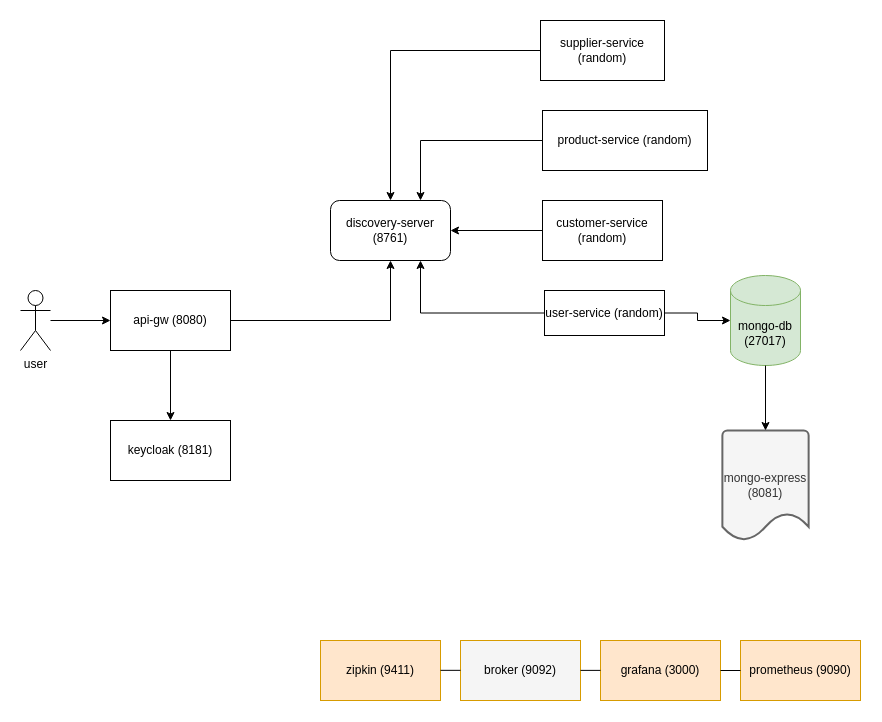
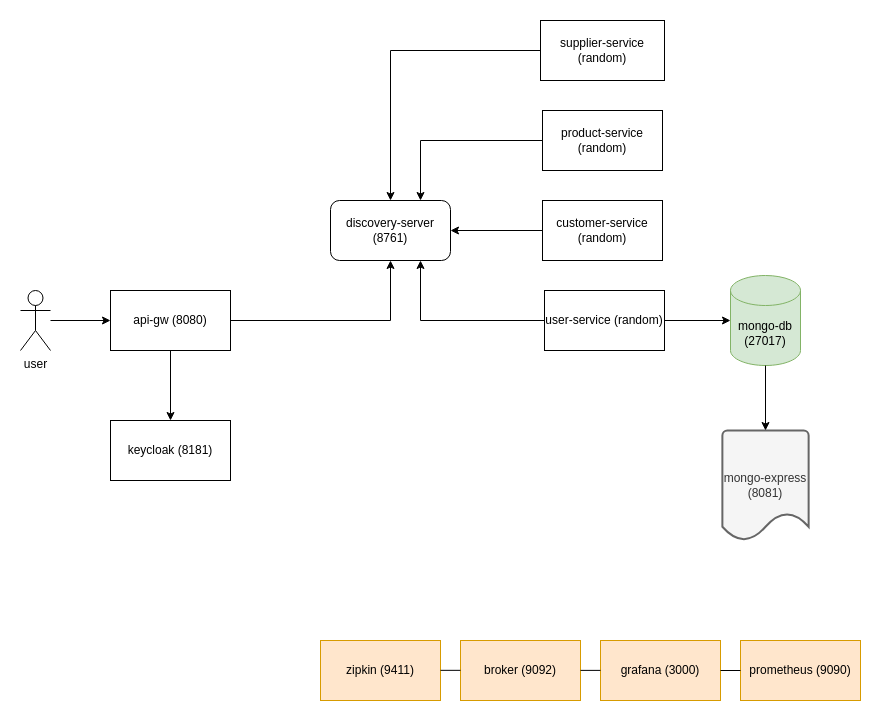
- <mxCell id="16" value="product-service (random)" style="rounded=0;whiteSpace=wrap;html=1;" vertex="1" parent="1"><mxGeometry x="542" y="110" width="165" height="60" as="geometry" /></mxCell>
+ <mxCell id="16" value="product-service (random)" style="rounded=0;whiteSpace=wrap;html=1;" vertex="1" parent="1"><mxGeometry x="542" y="110" width="120" height="60" as="geometry" /></mxCell>
- <mxCell id="13" value="user-service (random)" style="rounded=0;whiteSpace=wrap;html=1;" vertex="1" parent="1"><mxGeometry x="544" y="290" width="120" height="45" as="geometry" /></mxCell>
+ <mxCell id="13" value="user-service (random)" style="rounded=0;whiteSpace=wrap;html=1;" vertex="1" parent="1"><mxGeometry x="544" y="290" width="120" height="60" as="geometry" /></mxCell>
- <mxCell id="27" value="broker (9092)" style="rounded=0;whiteSpace=wrap;html=1;fillColor=#f5f5f5;strokeColor=#d79b00;" vertex="1" parent="1"><mxGeometry x="460" y="640" width="120" height="60" as="geometry" /></mxCell>
+ <mxCell id="27" value="broker (9092)" style="rounded=0;whiteSpace=wrap;html=1;fillColor=#ffe6cc;strokeColor=#d79b00;" vertex="1" parent="1"><mxGeometry x="460" y="640" width="120" height="60" as="geometry" /></mxCell>
